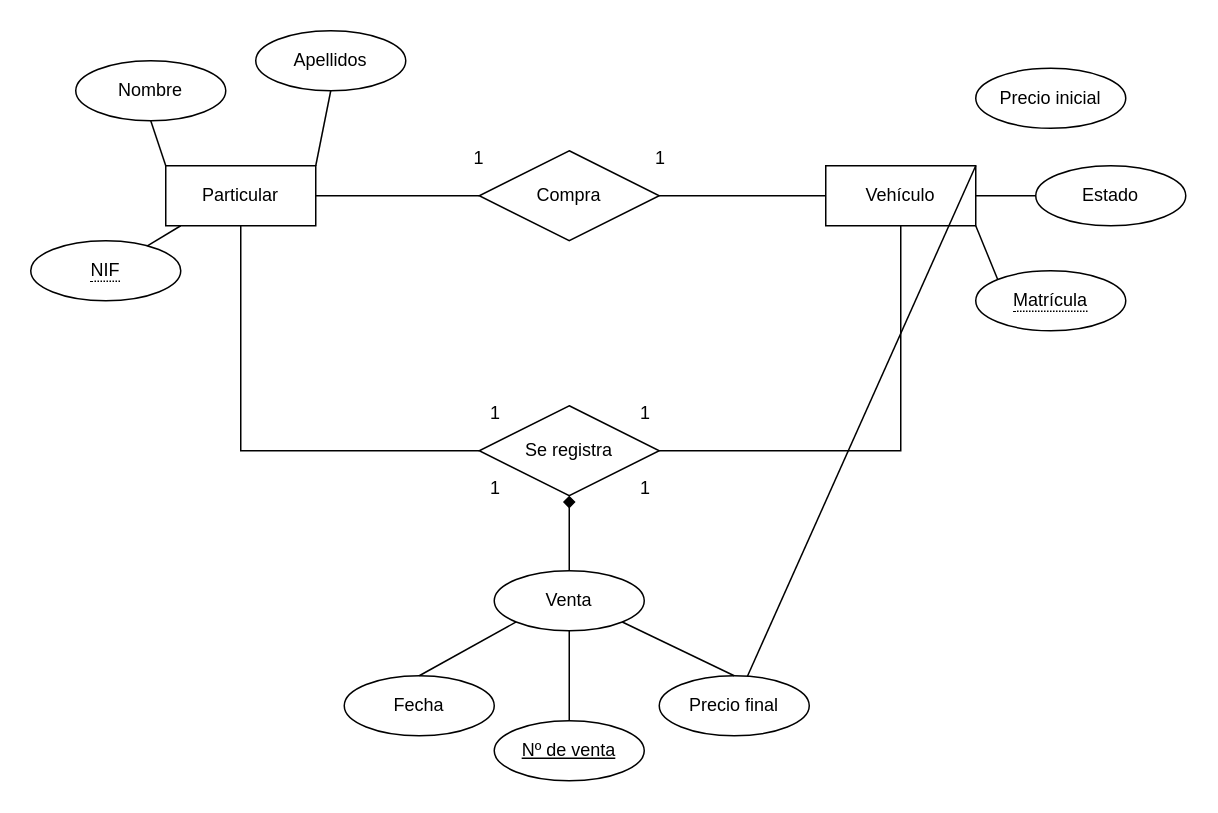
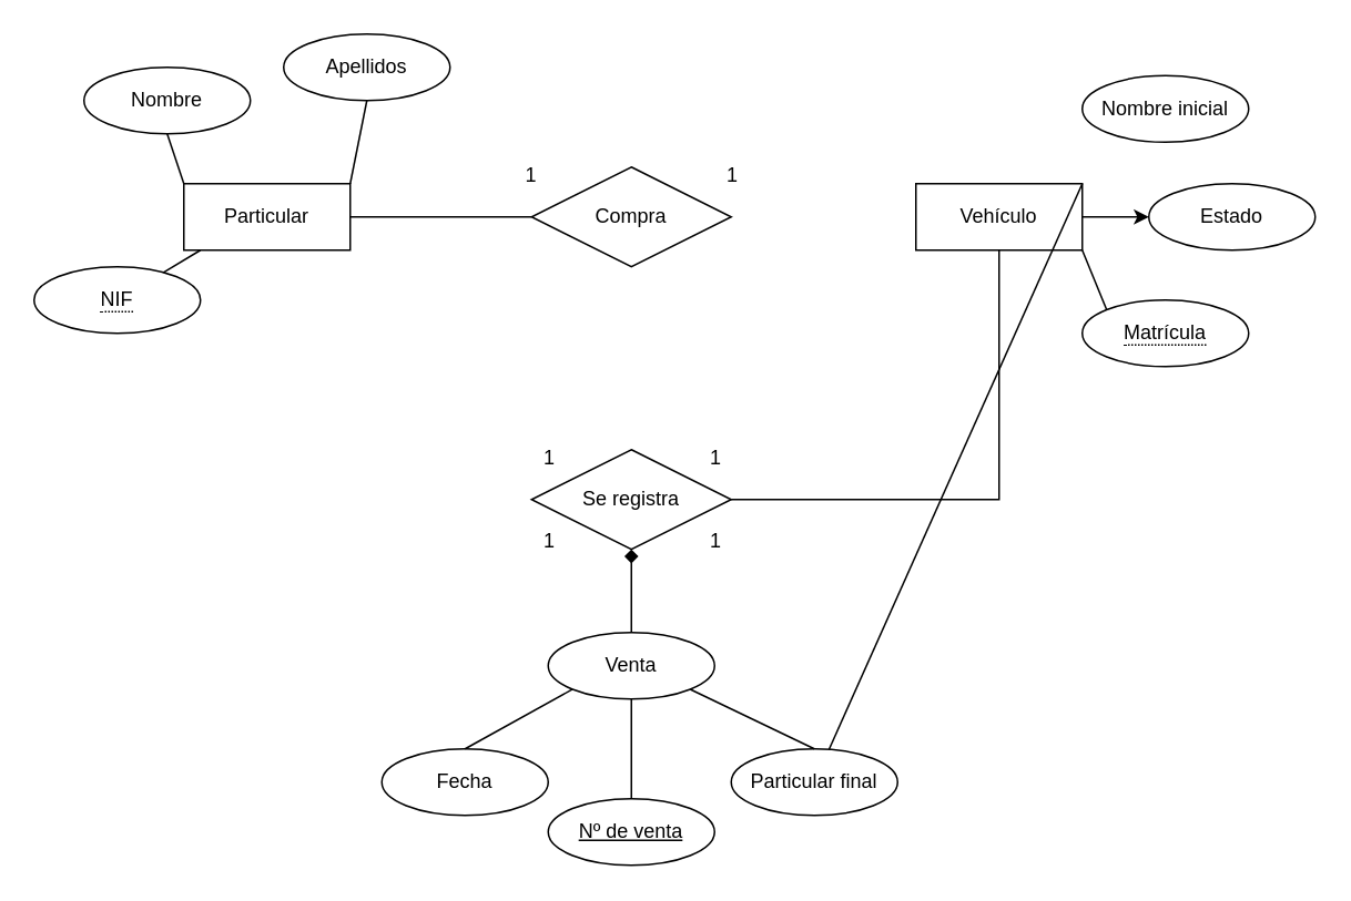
- <mxCell id="9" value="Precio inicial" style="ellipse;whiteSpace=wrap;html=1;align=center;" vertex="1" parent="1"><mxGeometry x="650" y="45" width="100" height="40" as="geometry" /></mxCell>
+ <mxCell id="9" value="Nombre inicial" style="ellipse;whiteSpace=wrap;html=1;align=center;" vertex="1" parent="1"><mxGeometry x="650" y="45" width="100" height="40" as="geometry" /></mxCell>
- <mxCell id="24" value="" style="endArrow=none;html=1;rounded=0;entryX=1;entryY=0.5;entryDx=0;entryDy=0;exitX=0;exitY=0.5;exitDx=0;exitDy=0;" edge="1" parent="1" source="3" target="4"><mxGeometry width="50" height="50" relative="1" as="geometry"><mxPoint x="480" y="260" as="sourcePoint" /><mxPoint x="530" y="210" as="targetPoint" /></mxGeometry></mxCell>
- <mxCell id="19" value="" style="endArrow=none;html=1;rounded=0;entryX=0;entryY=0.5;entryDx=0;entryDy=0;exitX=1;exitY=0.5;exitDx=0;exitDy=0;" edge="1" parent="1" source="3" target="10"><mxGeometry width="50" height="50" relative="1" as="geometry"><mxPoint x="460" y="260" as="sourcePoint" /><mxPoint x="510" y="210" as="targetPoint" /></mxGeometry></mxCell>
+ <mxCell id="19" value="" style="endArrow=classic;html=1;rounded=0;entryX=0;entryY=0.5;entryDx=0;entryDy=0;exitX=1;exitY=0.5;exitDx=0;exitDy=0;" edge="1" parent="1" source="3" target="10"><mxGeometry width="50" height="50" relative="1" as="geometry"><mxPoint x="460" y="260" as="sourcePoint" /><mxPoint x="510" y="210" as="targetPoint" /></mxGeometry></mxCell>
- <mxCell id="28" value="" style="endArrow=none;html=1;rounded=0;entryX=0.5;entryY=1;entryDx=0;entryDy=0;exitX=0;exitY=0.5;exitDx=0;exitDy=0;" edge="1" parent="1" source="14" target="2"><mxGeometry width="50" height="50" relative="1" as="geometry"><mxPoint x="480" y="310" as="sourcePoint" /><mxPoint x="530" y="260" as="targetPoint" /><Array as="points"><mxPoint x="160" y="300" /></Array></mxGeometry></mxCell>
- <mxCell id="12" value="Precio final" style="ellipse;whiteSpace=wrap;html=1;align=center;" vertex="1" parent="1"><mxGeometry x="439" y="450" width="100" height="40" as="geometry" /></mxCell>
+ <mxCell id="12" value="Particular final" style="ellipse;whiteSpace=wrap;html=1;align=center;" vertex="1" parent="1"><mxGeometry x="439" y="450" width="100" height="40" as="geometry" /></mxCell>
